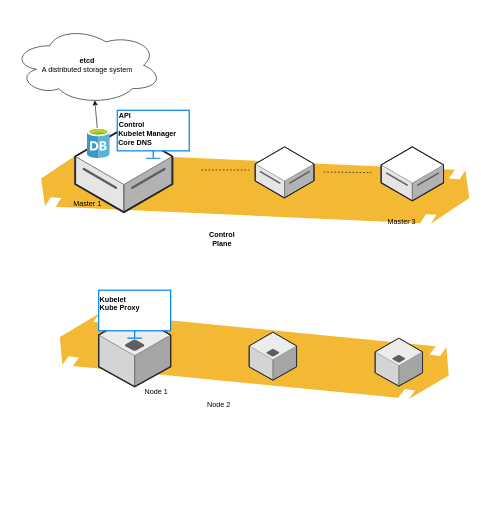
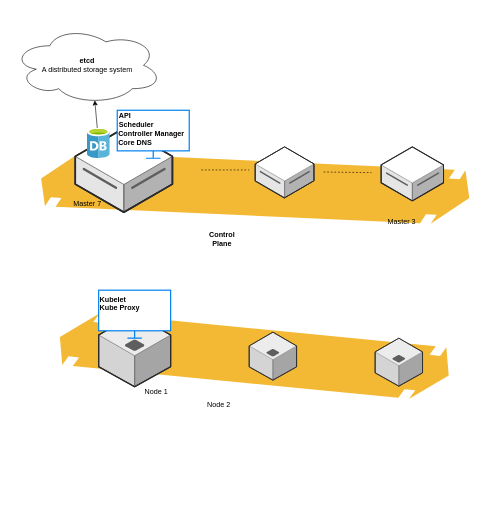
- <mxCell id="16" value="&lt;b&gt;Control&lt;/b&gt;" style="text;html=1;strokeColor=none;fillColor=none;align=left;verticalAlign=middle;whiteSpace=wrap;rounded=0;" parent="1" vertex="1"><mxGeometry x="195.5" y="175" width="40" height="20" as="geometry" /></mxCell>
+ <mxCell id="16" value="&lt;b&gt;Scheduler&lt;/b&gt;" style="text;html=1;strokeColor=none;fillColor=none;align=left;verticalAlign=middle;whiteSpace=wrap;rounded=0;" parent="1" vertex="1"><mxGeometry x="195.5" y="175" width="40" height="20" as="geometry" /></mxCell>
- <mxCell id="17" value="&lt;b&gt;Kubelet Manager&lt;/b&gt;" style="text;html=1;strokeColor=none;fillColor=none;align=left;verticalAlign=middle;whiteSpace=wrap;rounded=0;" parent="1" vertex="1"><mxGeometry x="195" y="190" width="130" height="20" as="geometry" /></mxCell>
+ <mxCell id="17" value="&lt;b&gt;Controller Manager&lt;/b&gt;" style="text;html=1;strokeColor=none;fillColor=none;align=left;verticalAlign=middle;whiteSpace=wrap;rounded=0;" parent="1" vertex="1"><mxGeometry x="195" y="190" width="130" height="20" as="geometry" /></mxCell>
- <mxCell id="12" value="Master 1" style="text;html=1;strokeColor=none;fillColor=none;align=center;verticalAlign=middle;whiteSpace=wrap;rounded=0;" parent="1" vertex="1"><mxGeometry x="115.5" y="306" width="59" height="20" as="geometry" /></mxCell>
+ <mxCell id="12" value="Master 7" style="text;html=1;strokeColor=none;fillColor=none;align=center;verticalAlign=middle;whiteSpace=wrap;rounded=0;" parent="1" vertex="1"><mxGeometry x="115.5" y="306" width="59" height="20" as="geometry" /></mxCell>
